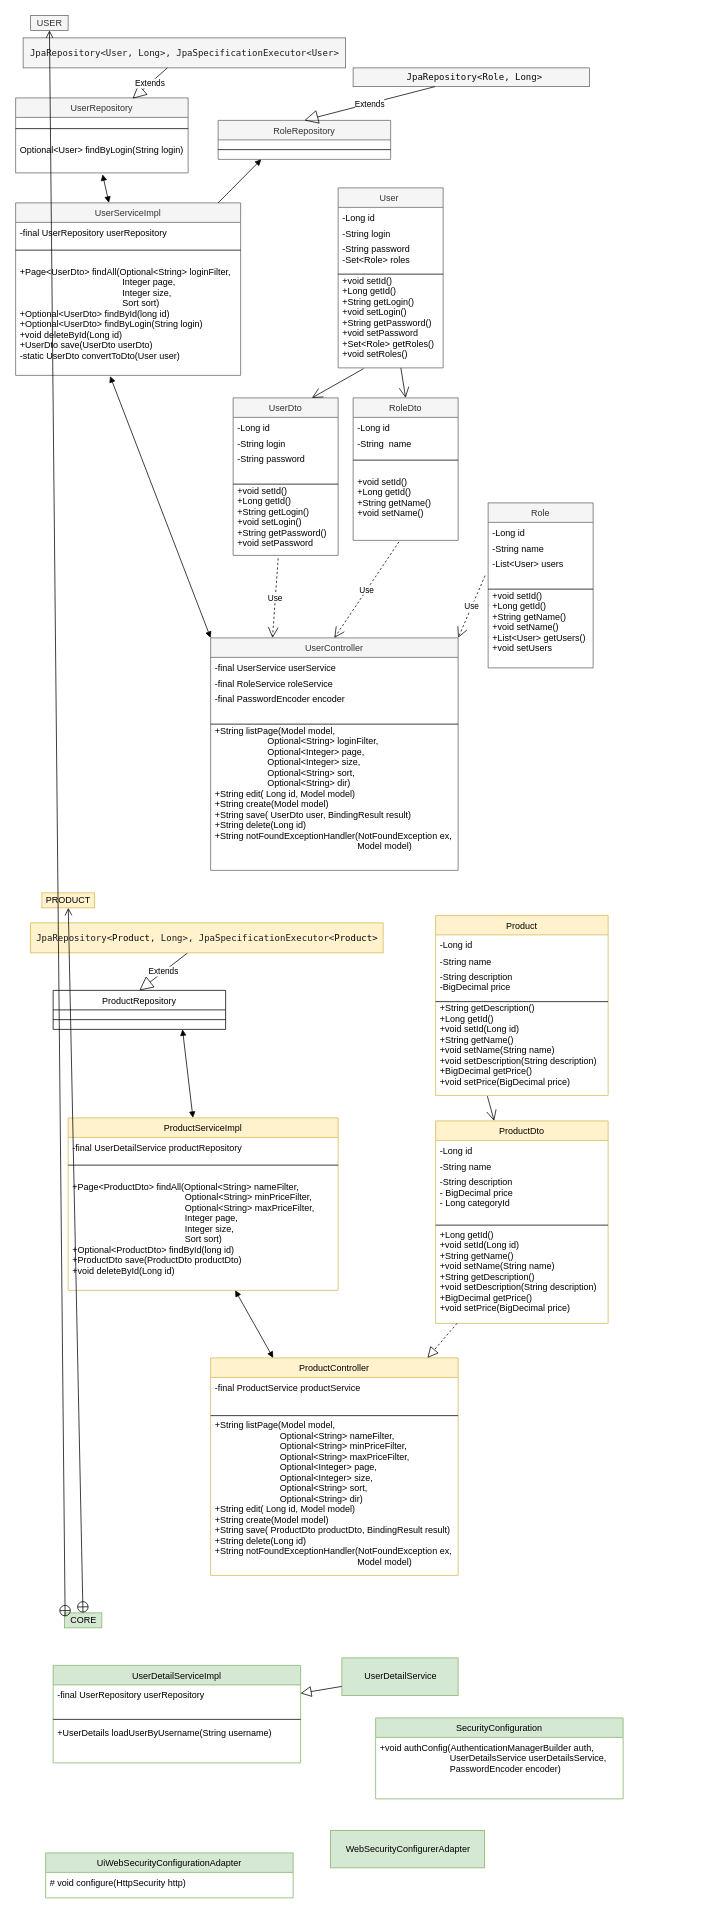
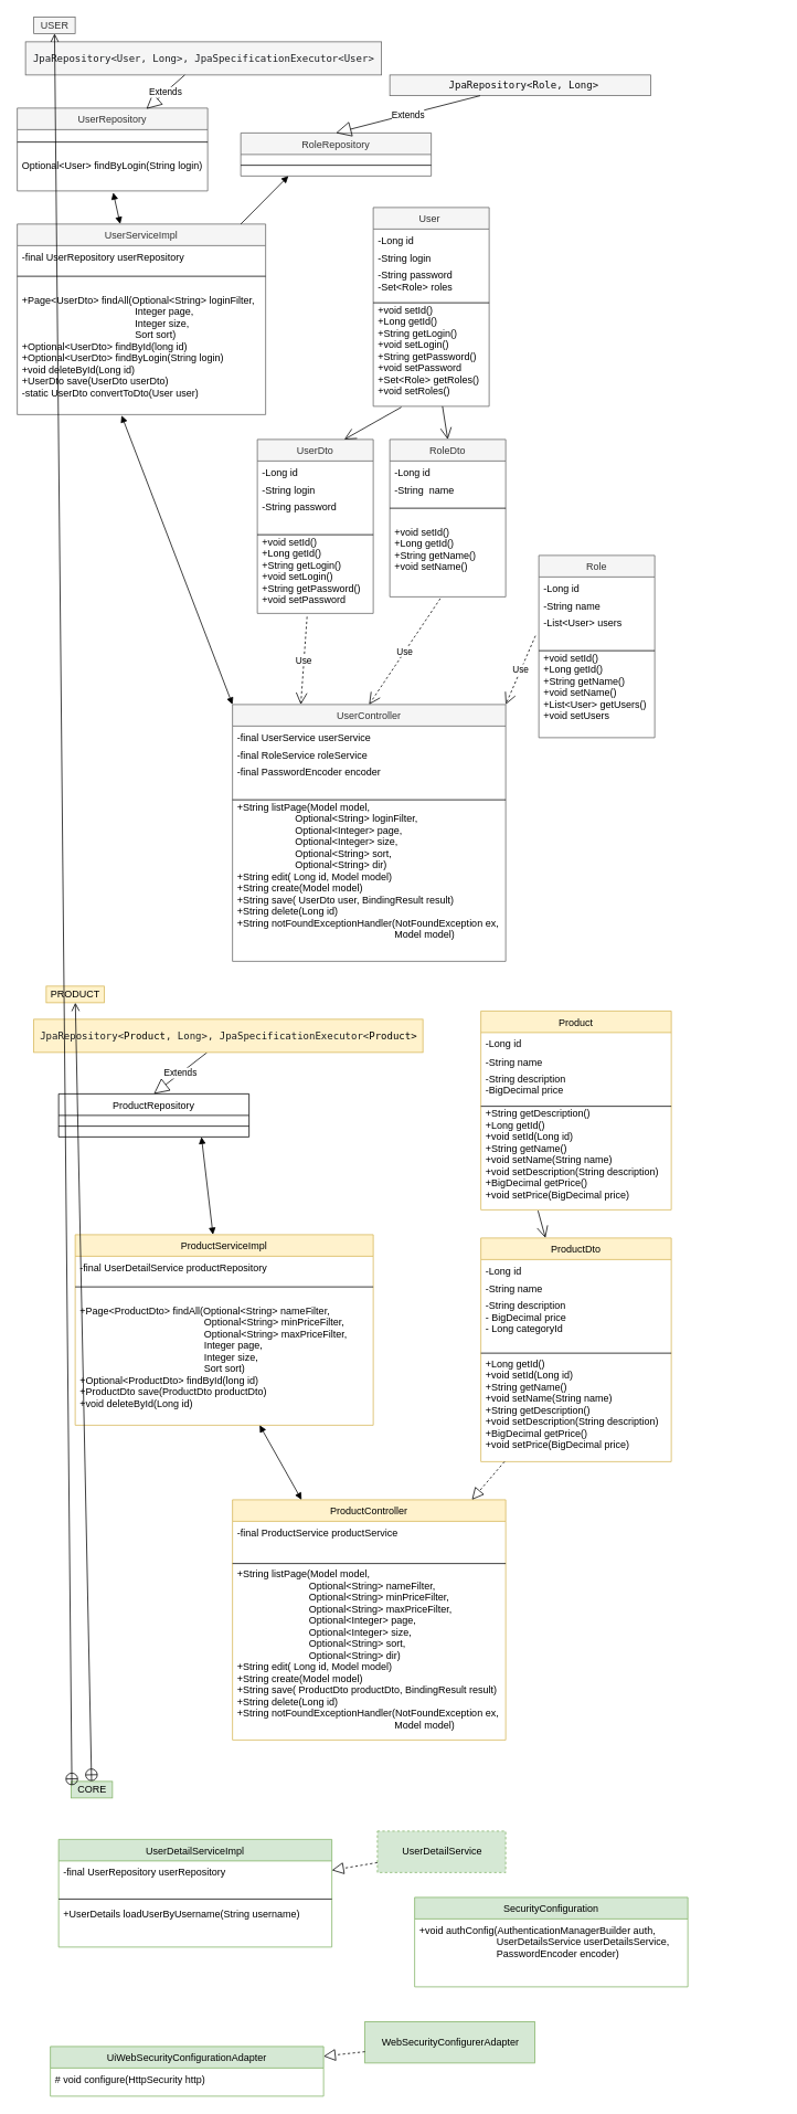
- <mxCell id="85" value="&lt;span style=&quot;color: rgb(0, 0, 0);&quot;&gt;UserDetailService&lt;/span&gt;" style="html=1;labelBackgroundColor=none;fillColor=#d5e8d4;strokeColor=#82b366;" vertex="1" parent="1"><mxGeometry x="455" y="2210" width="155" height="50" as="geometry" /></mxCell>
+ <mxCell id="85" value="&lt;span style=&quot;color: rgb(0, 0, 0);&quot;&gt;UserDetailService&lt;/span&gt;" style="html=1;labelBackgroundColor=none;fillColor=#d5e8d4;strokeColor=#82b366;dashed=1;" vertex="1" parent="1"><mxGeometry x="455" y="2210" width="155" height="50" as="geometry" /></mxCell>
- <mxCell id="86" value="" style="endArrow=block;dashed=0;endFill=0;endSize=12;html=1;rounded=0;fontColor=#1A1C1F;" edge="1" parent="1" source="85" target="81"><mxGeometry width="160" relative="1" as="geometry"><mxPoint x="230" y="2170" as="sourcePoint" /><mxPoint x="390" y="2170" as="targetPoint" /></mxGeometry></mxCell>
+ <mxCell id="86" value="" style="endArrow=block;dashed=1;endFill=0;endSize=12;html=1;rounded=0;fontColor=#1A1C1F;" edge="1" parent="1" source="85" target="81"><mxGeometry width="160" relative="1" as="geometry"><mxPoint x="230" y="2170" as="sourcePoint" /><mxPoint x="390" y="2170" as="targetPoint" /></mxGeometry></mxCell>
+ <mxCell id="92" value="" style="endArrow=block;dashed=1;endFill=0;endSize=12;html=1;rounded=0;fontColor=#1A1C1F;" edge="1" parent="1" source="91" target="89"><mxGeometry width="160" relative="1" as="geometry"><mxPoint x="220" y="2420" as="sourcePoint" /><mxPoint x="380" y="2420" as="targetPoint" /></mxGeometry></mxCell>
